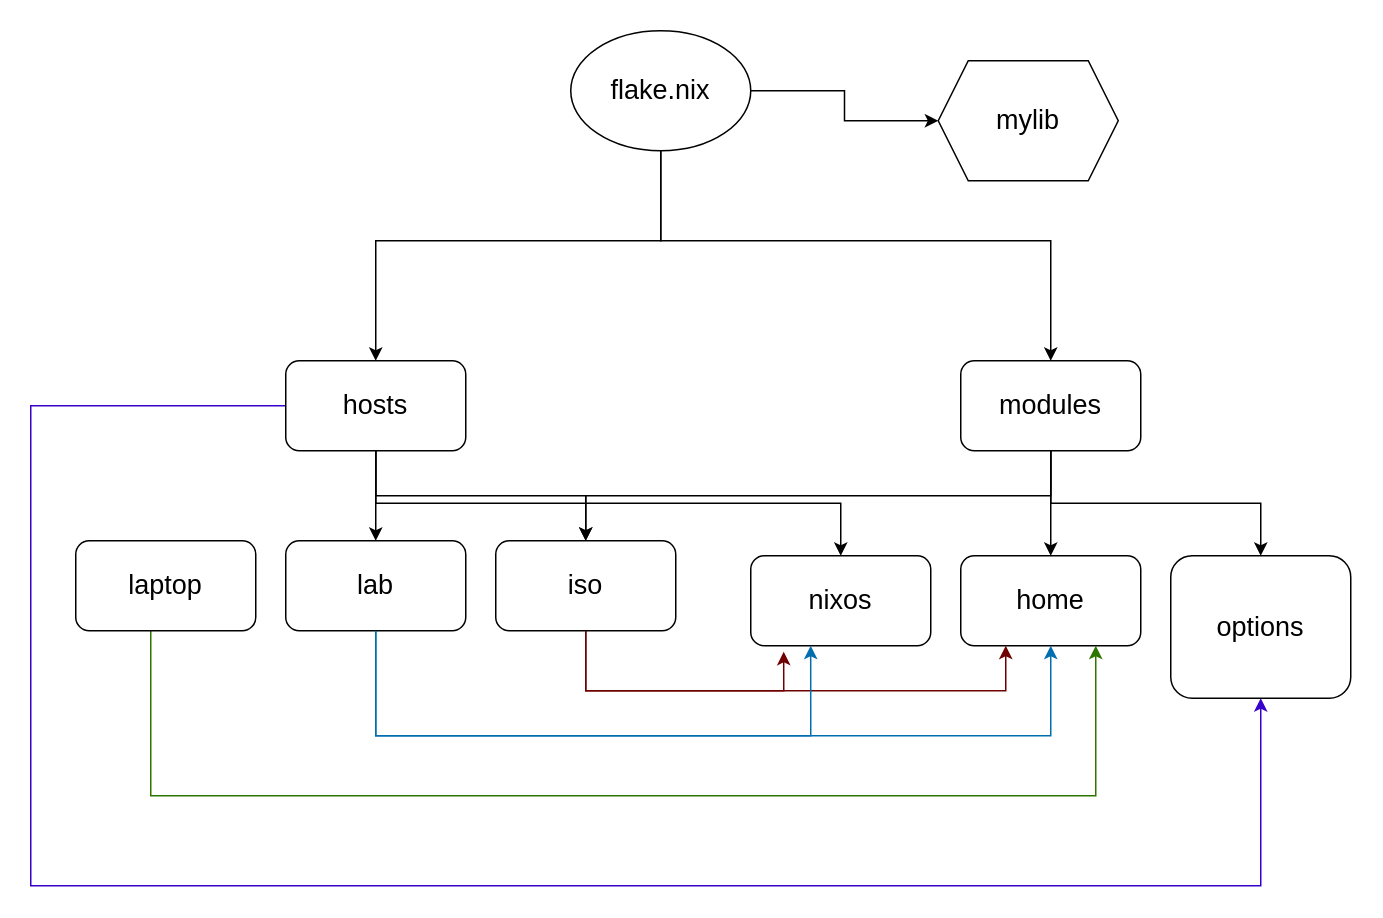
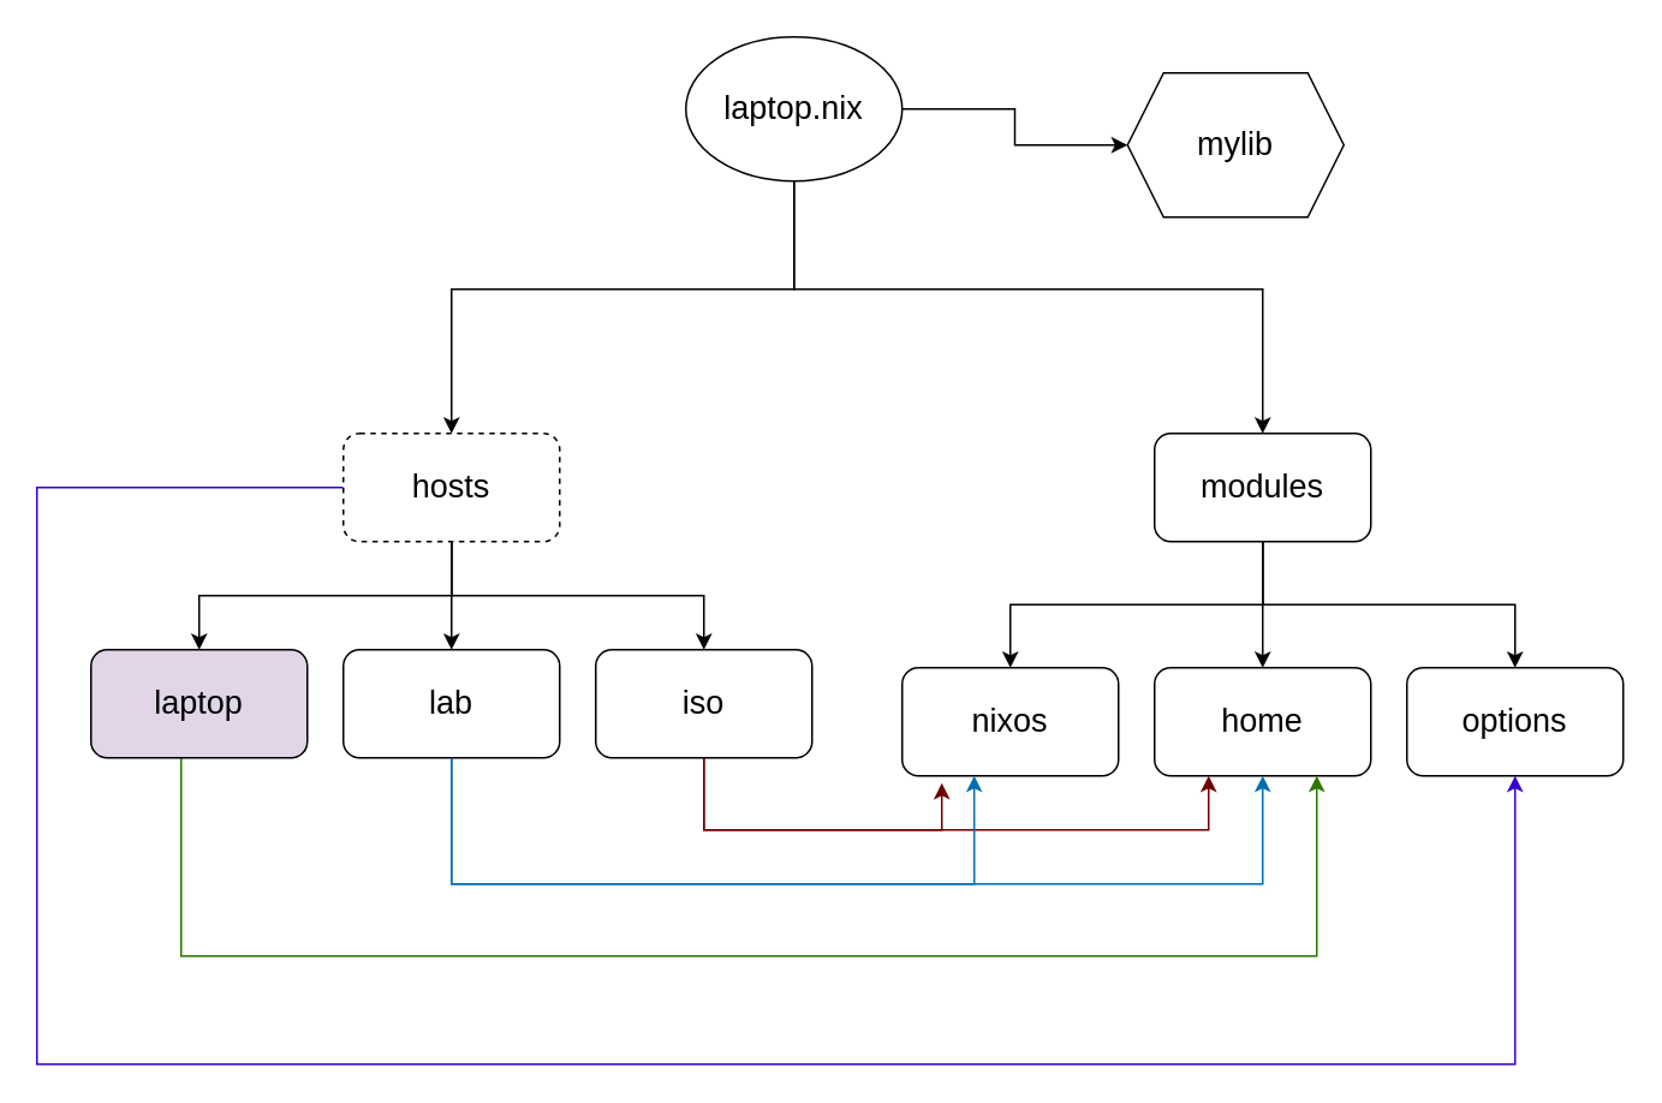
- <mxCell id="5" value="flake.nix" style="ellipse;whiteSpace=wrap;html=1;fontSize=18;" vertex="1" parent="1"><mxGeometry x="380" y="20" width="120" height="80" as="geometry" /></mxCell>
+ <mxCell id="5" value="laptop.nix" style="ellipse;whiteSpace=wrap;html=1;fontSize=18;" vertex="1" parent="1"><mxGeometry x="380" y="20" width="120" height="80" as="geometry" /></mxCell>
- <mxCell id="10" value="hosts" style="rounded=1;whiteSpace=wrap;html=1;fontSize=18;" vertex="1" parent="1"><mxGeometry x="190" y="240" width="120" height="60" as="geometry" /></mxCell>
+ <mxCell id="10" value="hosts" style="rounded=1;whiteSpace=wrap;html=1;fontSize=18;dashed=1;" vertex="1" parent="1"><mxGeometry x="190" y="240" width="120" height="60" as="geometry" /></mxCell>
- <mxCell id="11" style="edgeStyle=orthogonalEdgeStyle;rounded=0;orthogonalLoop=1;jettySize=auto;html=1;exitX=0.5;exitY=1;exitDx=0;exitDy=0;fontSize=18;" edge="1" parent="1" source="14" target="24"><mxGeometry relative="1" as="geometry" /></mxCell>
+ <mxCell id="11" style="edgeStyle=orthogonalEdgeStyle;rounded=0;orthogonalLoop=1;jettySize=auto;html=1;exitX=0.5;exitY=1;exitDx=0;exitDy=0;fontSize=18;" edge="1" parent="1" source="14" target="16"><mxGeometry relative="1" as="geometry" /></mxCell>
- <mxCell id="6" style="edgeStyle=orthogonalEdgeStyle;rounded=0;orthogonalLoop=1;jettySize=auto;html=1;exitX=0.5;exitY=1;exitDx=0;exitDy=0;fontSize=18;" edge="1" parent="1" source="10" target="16"><mxGeometry relative="1" as="geometry" /></mxCell>
+ <mxCell id="6" style="edgeStyle=orthogonalEdgeStyle;rounded=0;orthogonalLoop=1;jettySize=auto;html=1;exitX=0.5;exitY=1;exitDx=0;exitDy=0;fontSize=18;" edge="1" parent="1" source="10" target="20"><mxGeometry relative="1" as="geometry" /></mxCell>
- <mxCell id="20" value="laptop" style="rounded=1;whiteSpace=wrap;html=1;fontSize=18;" vertex="1" parent="1"><mxGeometry x="50" y="360" width="120" height="60" as="geometry" /></mxCell>
+ <mxCell id="20" value="laptop" style="rounded=1;whiteSpace=wrap;html=1;fontSize=18;fillColor=#e1d5e7;" vertex="1" parent="1"><mxGeometry x="50" y="360" width="120" height="60" as="geometry" /></mxCell>
- <mxCell id="18" value="&lt;div&gt;options&lt;/div&gt;" style="rounded=1;whiteSpace=wrap;html=1;fontSize=18;" vertex="1" parent="1"><mxGeometry x="780" y="370" width="120" height="95" as="geometry" /></mxCell>
+ <mxCell id="18" value="&lt;div&gt;options&lt;/div&gt;" style="rounded=1;whiteSpace=wrap;html=1;fontSize=18;" vertex="1" parent="1"><mxGeometry x="780" y="370" width="120" height="60" as="geometry" /></mxCell>
